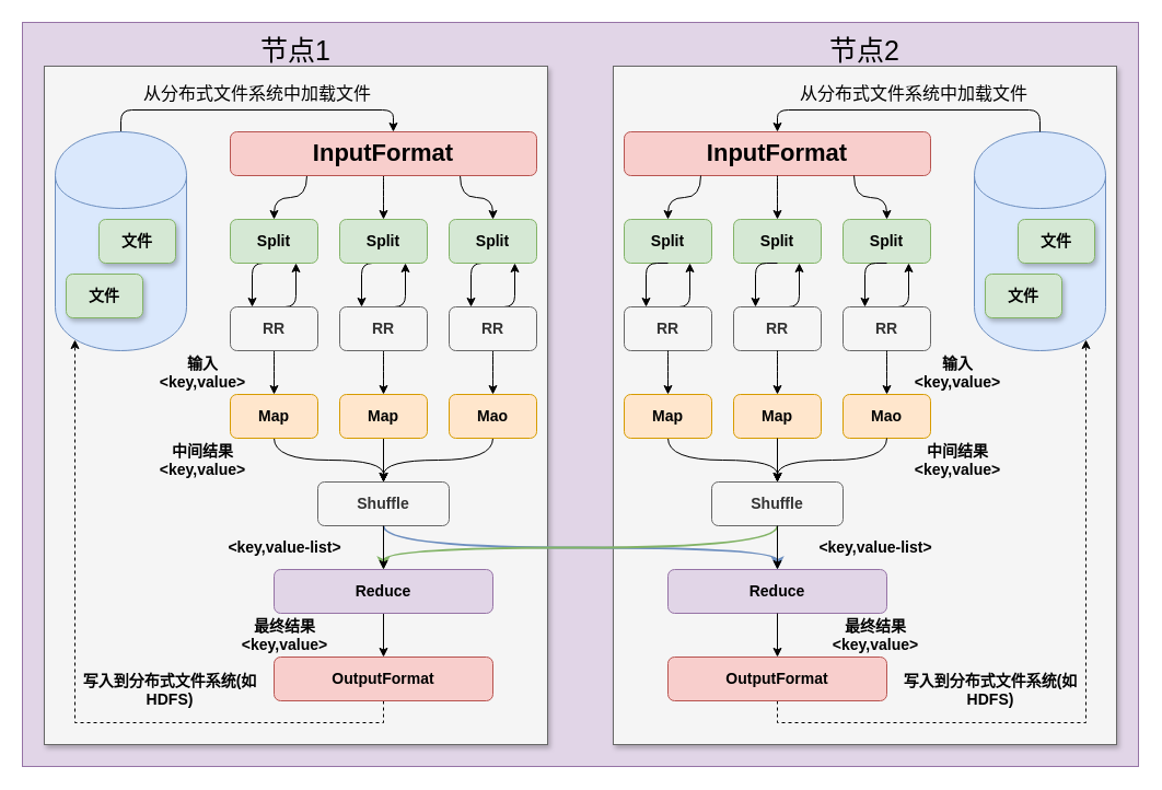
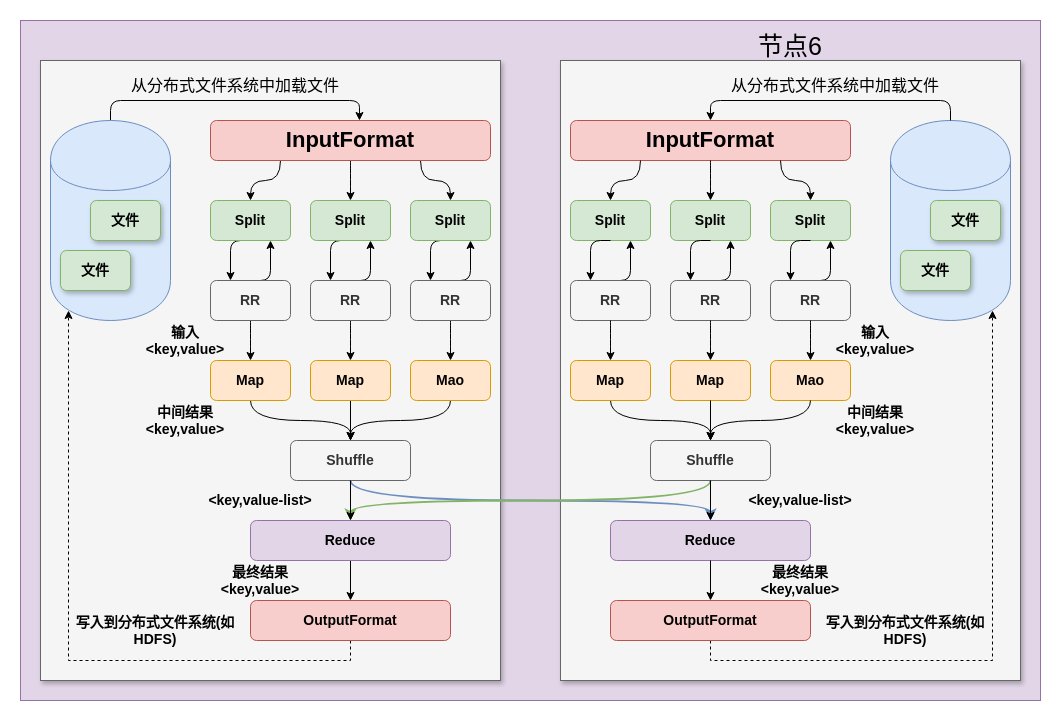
- <mxCell id="38" value="节点1" style="text;html=1;strokeColor=none;fillColor=none;align=center;verticalAlign=middle;whiteSpace=wrap;rounded=0;shadow=0;fontSize=25;" vertex="1" parent="1"><mxGeometry x="220" y="30" width="100" height="30" as="geometry" /></mxCell>
- <mxCell id="47" value="节点2" style="text;html=1;strokeColor=none;fillColor=none;align=center;verticalAlign=middle;whiteSpace=wrap;rounded=0;shadow=0;fontSize=25;" vertex="1" parent="1"><mxGeometry x="740" y="30" width="100" height="30" as="geometry" /></mxCell>
+ <mxCell id="47" value="节点6" style="text;html=1;strokeColor=none;fillColor=none;align=center;verticalAlign=middle;whiteSpace=wrap;rounded=0;shadow=0;fontSize=25;" vertex="1" parent="1"><mxGeometry x="740" y="30" width="100" height="30" as="geometry" /></mxCell>
